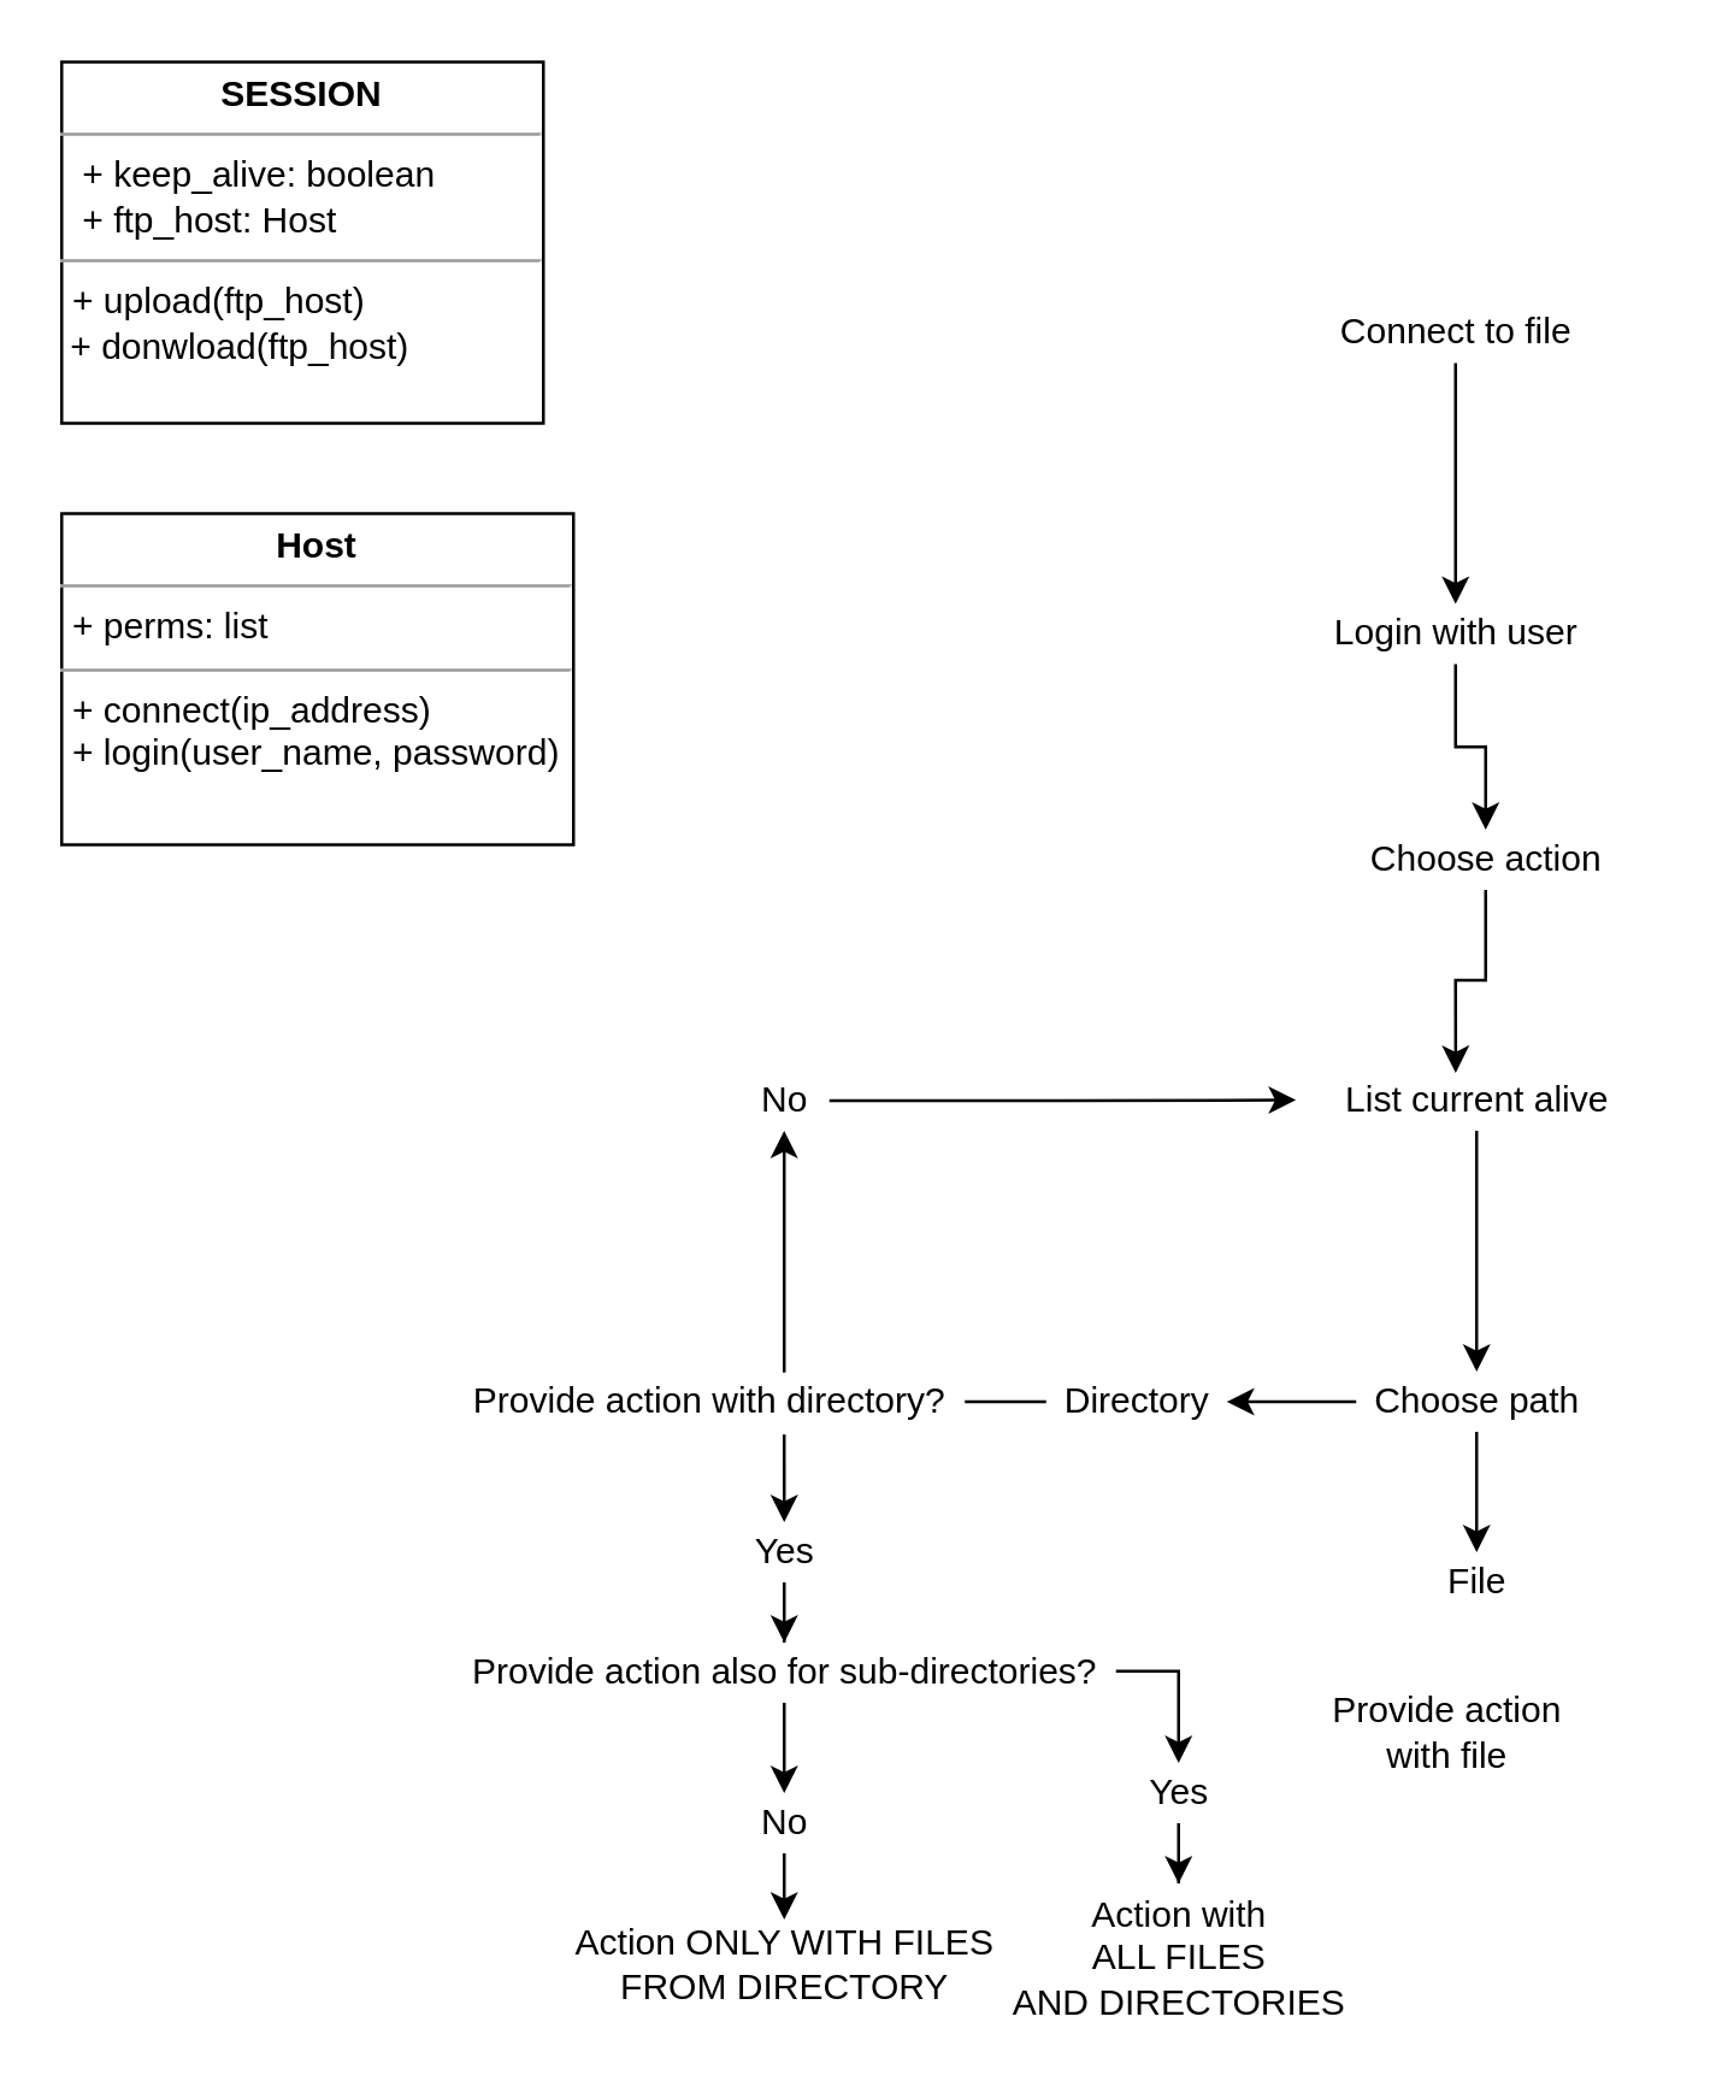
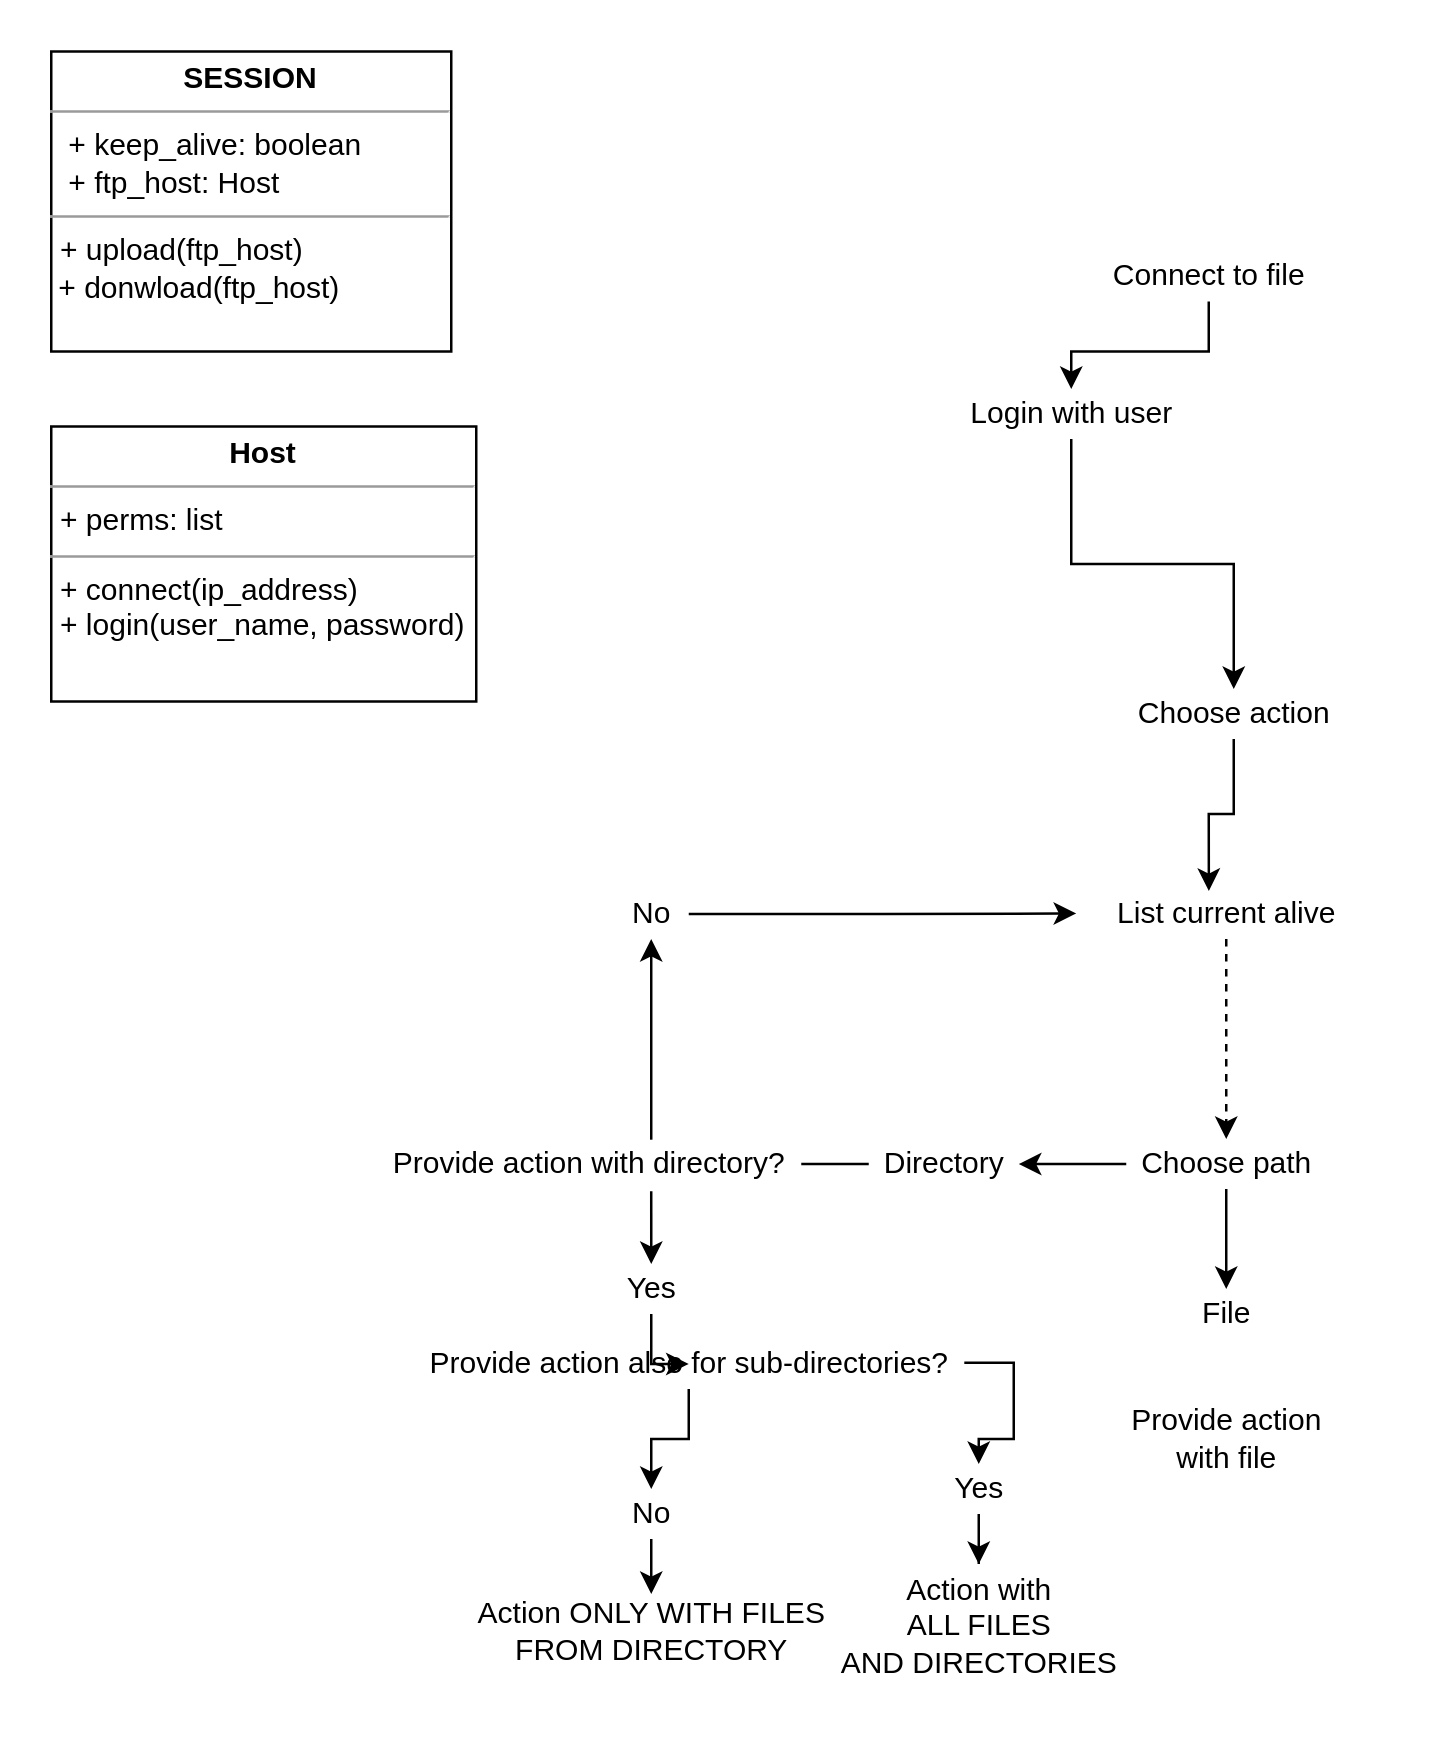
- <mxCell id="6" value="Login with user" style="text;html=1;align=center;verticalAlign=middle;resizable=0;points=[];autosize=1;" vertex="1" parent="1"><mxGeometry x="433" y="200" width="100" height="20" as="geometry" /></mxCell>
+ <mxCell id="6" value="Login with user" style="text;html=1;align=center;verticalAlign=middle;resizable=0;points=[];autosize=1;" vertex="1" parent="1"><mxGeometry x="378" y="155" width="100" height="20" as="geometry" /></mxCell>
- <mxCell id="9" value="" style="edgeStyle=orthogonalEdgeStyle;rounded=0;orthogonalLoop=1;jettySize=auto;html=1;" edge="1" parent="1" source="10" target="13"><mxGeometry relative="1" as="geometry" /></mxCell>
+ <mxCell id="9" value="" style="edgeStyle=orthogonalEdgeStyle;rounded=0;orthogonalLoop=1;jettySize=auto;html=1;dashed=1;" edge="1" parent="1" source="10" target="13"><mxGeometry relative="1" as="geometry" /></mxCell>
- <mxCell id="27" value="Provide action also for sub-directories?" style="text;html=1;align=center;verticalAlign=middle;resizable=0;points=[];autosize=1;" vertex="1" parent="1"><mxGeometry x="150" y="545" width="220" height="20" as="geometry" /></mxCell>
+ <mxCell id="27" value="Provide action also for sub-directories?" style="text;html=1;align=center;verticalAlign=middle;resizable=0;points=[];autosize=1;" vertex="1" parent="1"><mxGeometry x="165" y="535" width="220" height="20" as="geometry" /></mxCell>
- <mxCell id="15" value="&lt;div&gt;Provide action&lt;/div&gt;&lt;div&gt;with file&lt;/div&gt;" style="text;html=1;align=center;verticalAlign=middle;resizable=0;points=[];autosize=1;" vertex="1" parent="1"><mxGeometry x="435" y="560" width="90" height="30" as="geometry" /></mxCell>
+ <mxCell id="15" value="&lt;div&gt;Provide action&lt;/div&gt;&lt;div&gt;with file&lt;/div&gt;" style="text;html=1;align=center;verticalAlign=middle;resizable=0;points=[];autosize=1;" vertex="1" parent="1"><mxGeometry x="445" y="560" width="90" height="30" as="geometry" /></mxCell>
